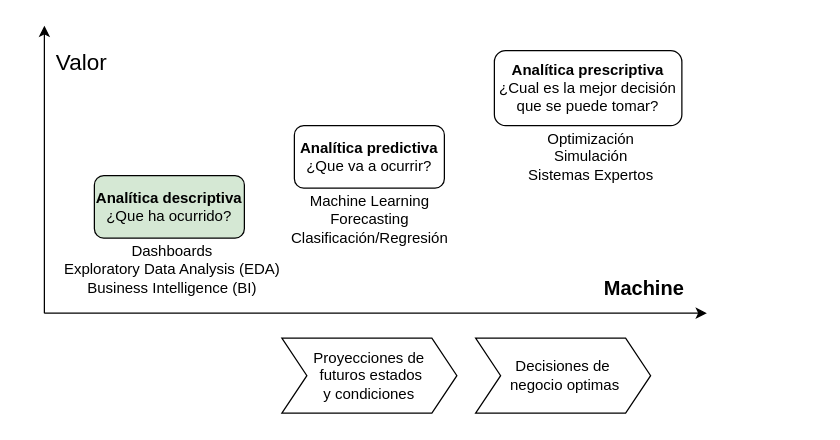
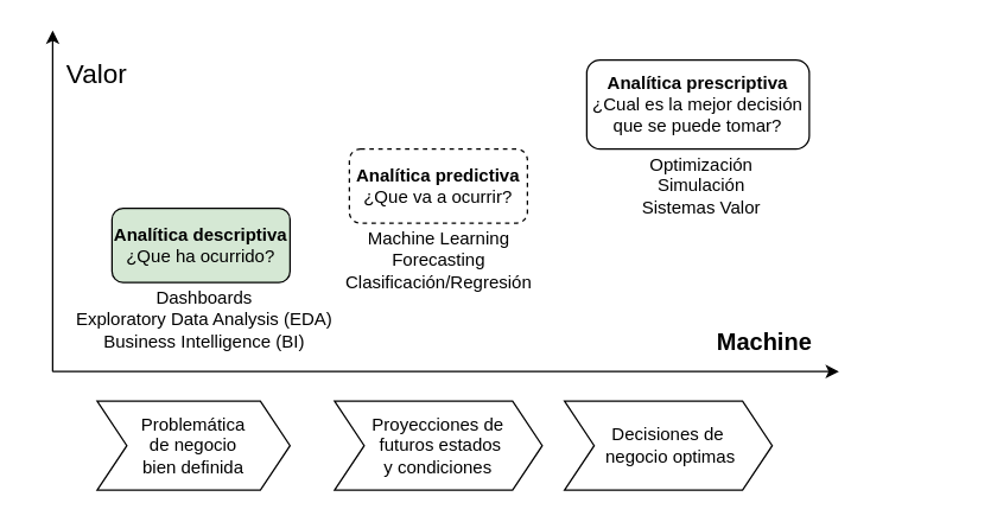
- <mxCell id="7" value="&lt;b&gt;Analítica&amp;nbsp;predictiva&lt;br&gt;&lt;/b&gt;¿Que va a ocurrir?" style="rounded=1;whiteSpace=wrap;html=1;" vertex="1" parent="1"><mxGeometry x="235" y="100" width="120" height="50" as="geometry" /></mxCell>
+ <mxCell id="7" value="&lt;b&gt;Analítica&amp;nbsp;predictiva&lt;br&gt;&lt;/b&gt;¿Que va a ocurrir?" style="rounded=1;whiteSpace=wrap;html=1;dashed=1;" vertex="1" parent="1"><mxGeometry x="235" y="100" width="120" height="50" as="geometry" /></mxCell>
- <mxCell id="11" value="Optimización&lt;br&gt;Simulación&lt;br&gt;Sistemas Expertos" style="text;html=1;strokeColor=none;fillColor=none;align=center;verticalAlign=middle;whiteSpace=wrap;rounded=0;" vertex="1" parent="1"><mxGeometry x="355" y="120" width="235" height="10" as="geometry" /></mxCell>
+ <mxCell id="11" value="Optimización&lt;br&gt;Simulación&lt;br&gt;Sistemas Valor" style="text;html=1;strokeColor=none;fillColor=none;align=center;verticalAlign=middle;whiteSpace=wrap;rounded=0;" vertex="1" parent="1"><mxGeometry x="355" y="120" width="235" height="10" as="geometry" /></mxCell>
+ <mxCell id="13" value="Problemática &lt;br&gt;de negocio &lt;br&gt;bien definida" style="shape=step;perimeter=stepPerimeter;whiteSpace=wrap;html=1;fixedSize=1;" vertex="1" parent="1"><mxGeometry x="65" y="270" width="130" height="60" as="geometry" /></mxCell>
